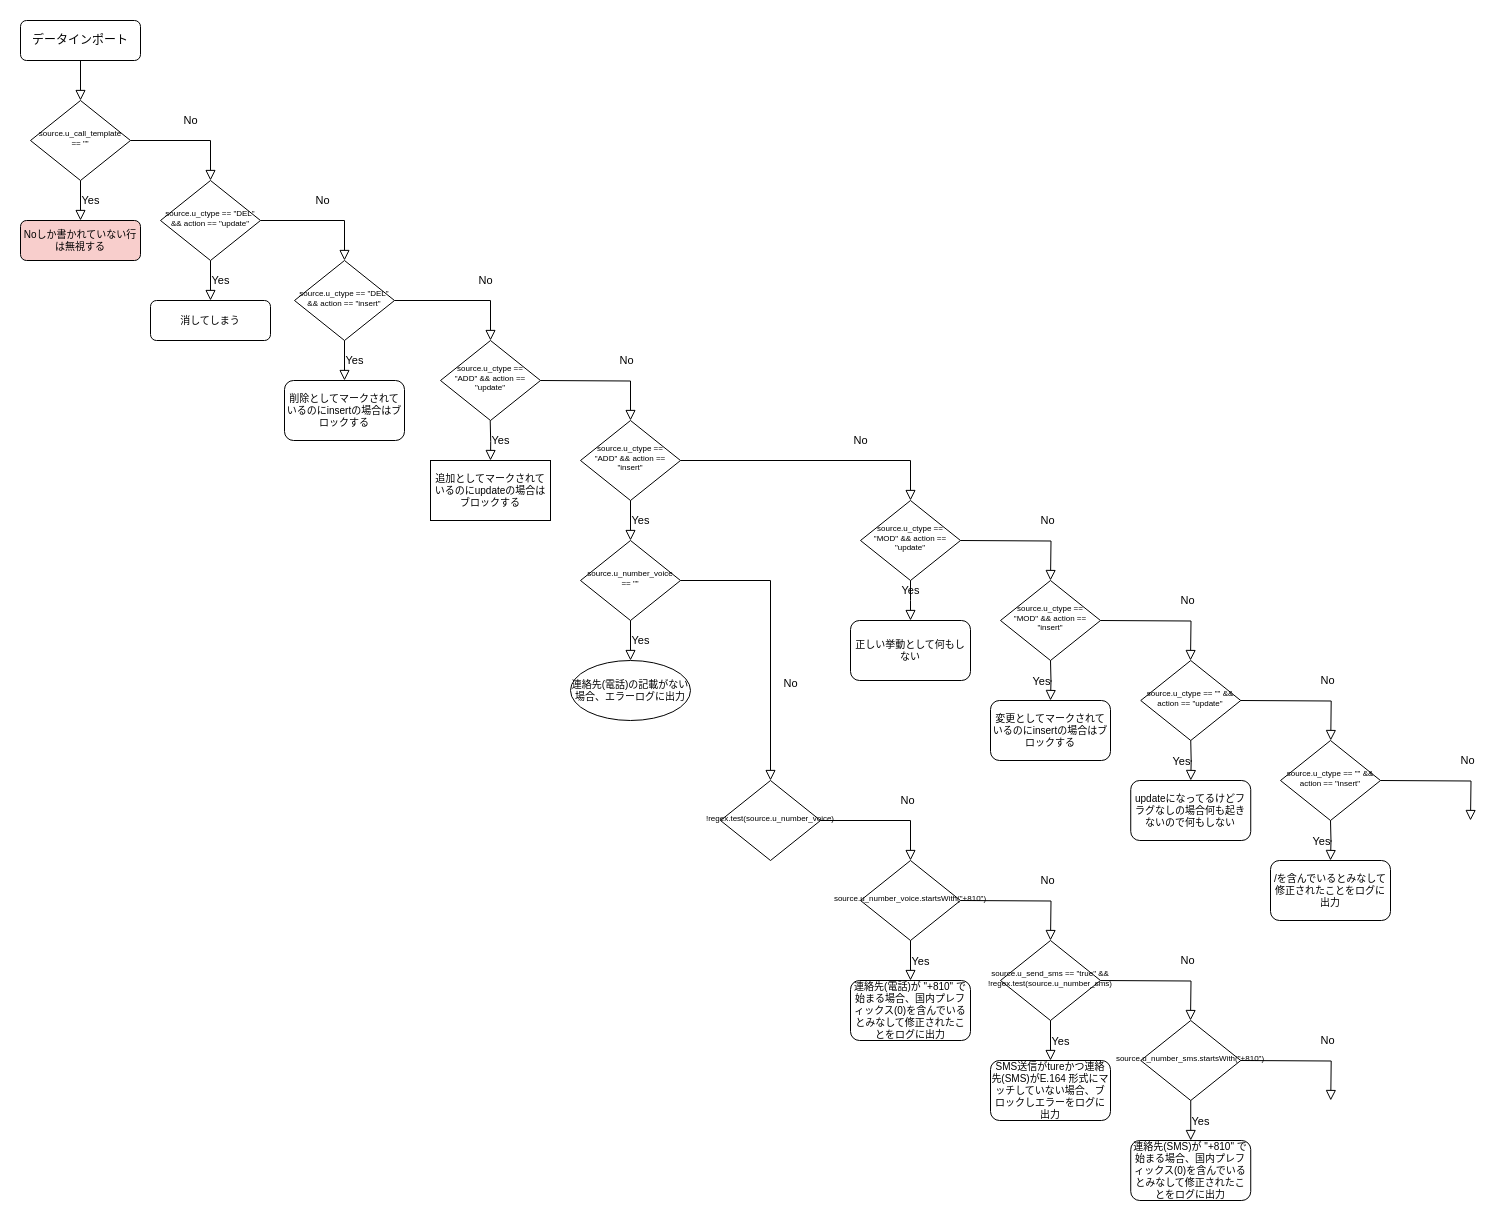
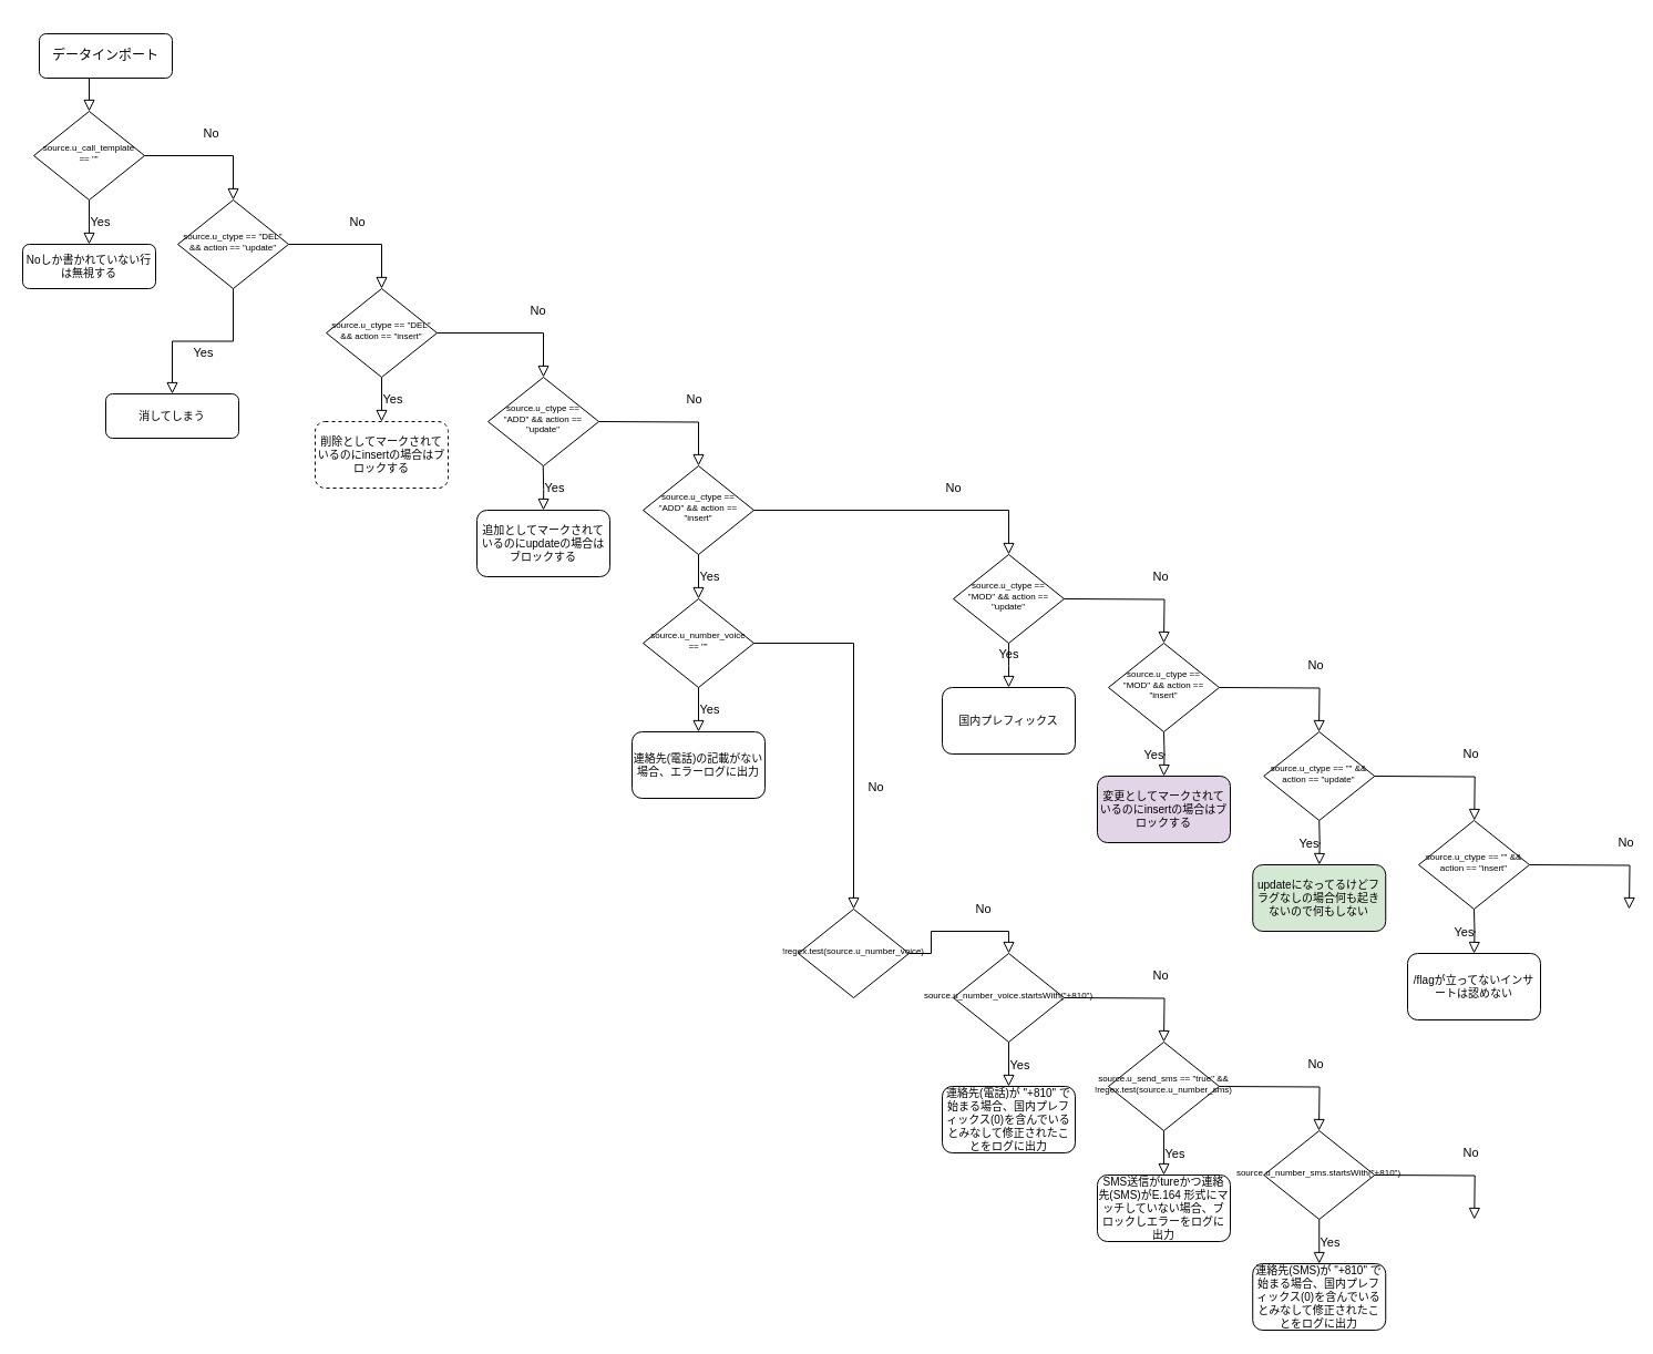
- <mxCell id="43" value="データインポート" style="rounded=1;whiteSpace=wrap;html=1;fontSize=12;glass=0;strokeWidth=1;shadow=0;" vertex="1" parent="1"><mxGeometry x="20" width="120" height="40" as="geometry" y="20" /></mxCell>
+ <mxCell id="43" value="データインポート" style="rounded=1;whiteSpace=wrap;html=1;fontSize=12;glass=0;strokeWidth=1;shadow=0;" vertex="1" parent="1"><mxGeometry x="35" y="30" width="120" height="40" as="geometry" /></mxCell>
- <mxCell id="42" value="Noしか書かれていない行は無視する" style="rounded=1;whiteSpace=wrap;html=1;fontSize=10;glass=0;strokeWidth=1;shadow=0;fillColor=#f8cecc;" vertex="1" parent="1"><mxGeometry x="20" y="220" width="120" height="40" as="geometry" /></mxCell>
+ <mxCell id="42" value="Noしか書かれていない行は無視する" style="rounded=1;whiteSpace=wrap;html=1;fontSize=10;glass=0;strokeWidth=1;shadow=0;" vertex="1" parent="1"><mxGeometry x="20" y="220" width="120" height="40" as="geometry" /></mxCell>
- <mxCell id="5" value="消してしまう" style="rounded=1;whiteSpace=wrap;html=1;fontSize=10;glass=0;strokeWidth=1;shadow=0;" parent="1" vertex="1"><mxGeometry x="150" y="300" width="120" height="40" as="geometry" /></mxCell>
+ <mxCell id="5" value="消してしまう" style="rounded=1;whiteSpace=wrap;html=1;fontSize=10;glass=0;strokeWidth=1;shadow=0;" parent="1" vertex="1"><mxGeometry x="95" y="355" width="120" height="40" as="geometry" /></mxCell>
- <mxCell id="9" value="削除としてマークされているのにinsertの場合はブロックする" style="rounded=1;whiteSpace=wrap;html=1;fontSize=10;glass=0;strokeWidth=1;shadow=0;" parent="1" vertex="1"><mxGeometry x="284" y="380" width="120" height="60" as="geometry" /></mxCell>
+ <mxCell id="9" value="削除としてマークされているのにinsertの場合はブロックする" style="rounded=1;whiteSpace=wrap;html=1;fontSize=10;glass=0;strokeWidth=1;shadow=0;dashed=1;" parent="1" vertex="1"><mxGeometry x="284" y="380" width="120" height="60" as="geometry" /></mxCell>
- <mxCell id="8" value="追加としてマークされているのにupdateの場合はブロックする" style="whiteSpace=wrap;html=1;fontSize=10;glass=0;strokeWidth=1;shadow=0;rounded=0;" parent="1" vertex="1"><mxGeometry x="430" y="460" width="120" height="60" as="geometry" /></mxCell>
+ <mxCell id="8" value="追加としてマークされているのにupdateの場合はブロックする" style="rounded=1;whiteSpace=wrap;html=1;fontSize=10;glass=0;strokeWidth=1;shadow=0;" parent="1" vertex="1"><mxGeometry x="430" y="460" width="120" height="60" as="geometry" /></mxCell>
- <mxCell id="23" value="正しい挙動として何もしない" style="rounded=1;whiteSpace=wrap;html=1;fontSize=10;glass=0;strokeWidth=1;shadow=0;" vertex="1" parent="1"><mxGeometry x="850" y="620" width="120" height="60" as="geometry" /></mxCell>
+ <mxCell id="23" value="国内プレフィックス" style="rounded=1;whiteSpace=wrap;html=1;fontSize=10;glass=0;strokeWidth=1;shadow=0;" vertex="1" parent="1"><mxGeometry x="850" y="620" width="120" height="60" as="geometry" /></mxCell>
- <mxCell id="37" value="連絡先(電話)の記載がない場合、エラーログに出力" style="ellipse;whiteSpace=wrap;html=1;fontSize=10;glass=0;strokeWidth=1;shadow=0;" vertex="1" parent="1"><mxGeometry x="570" y="660" width="120" height="60" as="geometry" /></mxCell>
+ <mxCell id="37" value="連絡先(電話)の記載がない場合、エラーログに出力" style="rounded=1;whiteSpace=wrap;html=1;fontSize=10;glass=0;strokeWidth=1;shadow=0;" vertex="1" parent="1"><mxGeometry x="570" y="660" width="120" height="60" as="geometry" /></mxCell>
- <mxCell id="27" value="変更としてマークされているのにinsertの場合はブロックする" style="rounded=1;whiteSpace=wrap;html=1;fontSize=10;glass=0;strokeWidth=1;shadow=0;" vertex="1" parent="1"><mxGeometry x="990" y="700" width="120" height="60" as="geometry" /></mxCell>
+ <mxCell id="27" value="変更としてマークされているのにinsertの場合はブロックする" style="rounded=1;whiteSpace=wrap;html=1;fontSize=10;glass=0;strokeWidth=1;shadow=0;fillColor=#e1d5e7;" vertex="1" parent="1"><mxGeometry x="990" y="700" width="120" height="60" as="geometry" /></mxCell>
- <mxCell id="31" value="updateになってるけどフラグなしの場合何も起きないので何もしない" style="rounded=1;whiteSpace=wrap;html=1;fontSize=10;glass=0;strokeWidth=1;shadow=0;" vertex="1" parent="1"><mxGeometry x="1130.24" y="780" width="120" height="60" as="geometry" /></mxCell>
+ <mxCell id="31" value="updateになってるけどフラグなしの場合何も起きないので何もしない" style="rounded=1;whiteSpace=wrap;html=1;fontSize=10;glass=0;strokeWidth=1;shadow=0;fillColor=#d5e8d4;" vertex="1" parent="1"><mxGeometry x="1130.24" y="780" width="120" height="60" as="geometry" /></mxCell>
- <mxCell id="38" value="!regex.test(source.u_number_voice)" style="rhombus;whiteSpace=wrap;html=1;shadow=0;fontFamily=Helvetica;fontSize=8;align=center;strokeWidth=1;spacing=6;spacingTop=-4;" vertex="1" parent="1"><mxGeometry x="720" y="780" width="100" height="80" as="geometry" /></mxCell>
+ <mxCell id="38" value="!regex.test(source.u_number_voice)" style="rhombus;whiteSpace=wrap;html=1;shadow=0;fontFamily=Helvetica;fontSize=8;align=center;strokeWidth=1;spacing=6;spacingTop=-4;" vertex="1" parent="1"><mxGeometry x="720" y="820" width="100" height="80" as="geometry" /></mxCell>
- <mxCell id="35" value="/を含んでいるとみなして修正されたことをログに出力" style="rounded=1;whiteSpace=wrap;html=1;fontSize=10;glass=0;strokeWidth=1;shadow=0;" vertex="1" parent="1"><mxGeometry x="1270" y="860" width="120" height="60" as="geometry" /></mxCell>
+ <mxCell id="35" value="/flagが立ってないインサートは認めない" style="rounded=1;whiteSpace=wrap;html=1;fontSize=10;glass=0;strokeWidth=1;shadow=0;" vertex="1" parent="1"><mxGeometry x="1270" y="860" width="120" height="60" as="geometry" /></mxCell>
